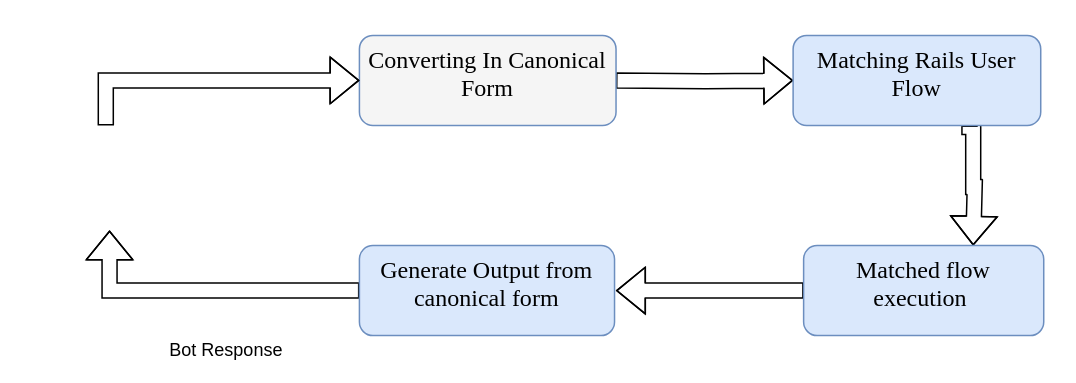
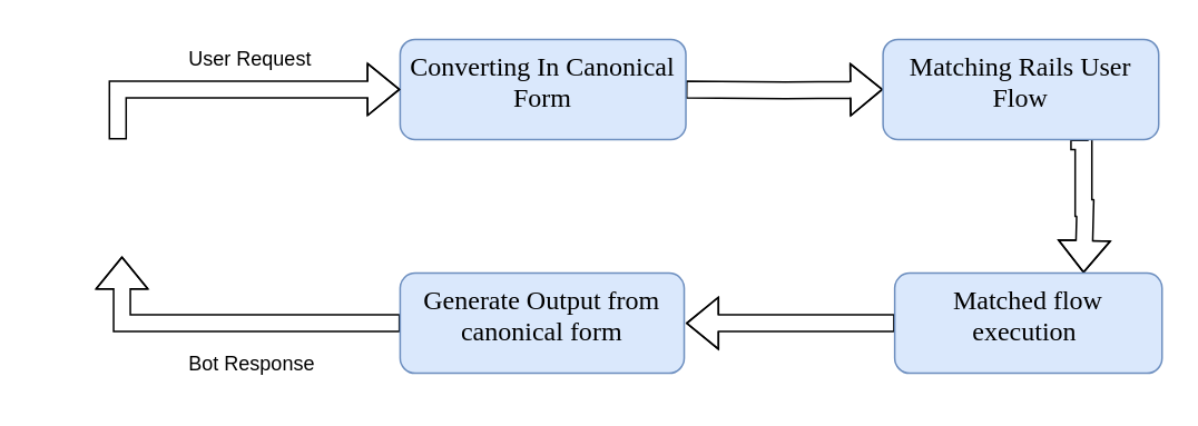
+ <mxCell id="12" value="User Request" style="text;html=1;align=center;verticalAlign=middle;resizable=0;points=[];autosize=1;strokeColor=none;fillColor=none;" parent="1" vertex="1"><mxGeometry x="99" y="20" width="100" height="30" as="geometry" /></mxCell>
- <mxCell id="3" value="&lt;font face=&quot;Verdana&quot; style=&quot;font-size: 16px;&quot;&gt;Converting In Canonical Form&lt;/font&gt;" style="rounded=1;whiteSpace=wrap;html=1;verticalAlign=top;fillColor=#f5f5f5;strokeColor=#6c8ebf;" parent="1" vertex="1"><mxGeometry x="239" y="23" width="171" height="60" as="geometry" /></mxCell>
+ <mxCell id="3" value="&lt;font face=&quot;Verdana&quot; style=&quot;font-size: 16px;&quot;&gt;Converting In Canonical Form&lt;/font&gt;" style="rounded=1;whiteSpace=wrap;html=1;verticalAlign=top;fillColor=#dae8fc;strokeColor=#6c8ebf;" parent="1" vertex="1"><mxGeometry x="239" y="23" width="171" height="60" as="geometry" /></mxCell>
- <mxCell id="13" value="Bot Response" style="text;html=1;align=center;verticalAlign=middle;resizable=0;points=[];autosize=1;strokeColor=none;fillColor=none;" parent="1" vertex="1"><mxGeometry x="100" y="218" width="100" height="30" as="geometry" /></mxCell>
+ <mxCell id="13" value="Bot Response" style="text;html=1;align=center;verticalAlign=middle;resizable=0;points=[];autosize=1;strokeColor=none;fillColor=none;" parent="1" vertex="1"><mxGeometry x="100" y="203" width="100" height="30" as="geometry" /></mxCell>
